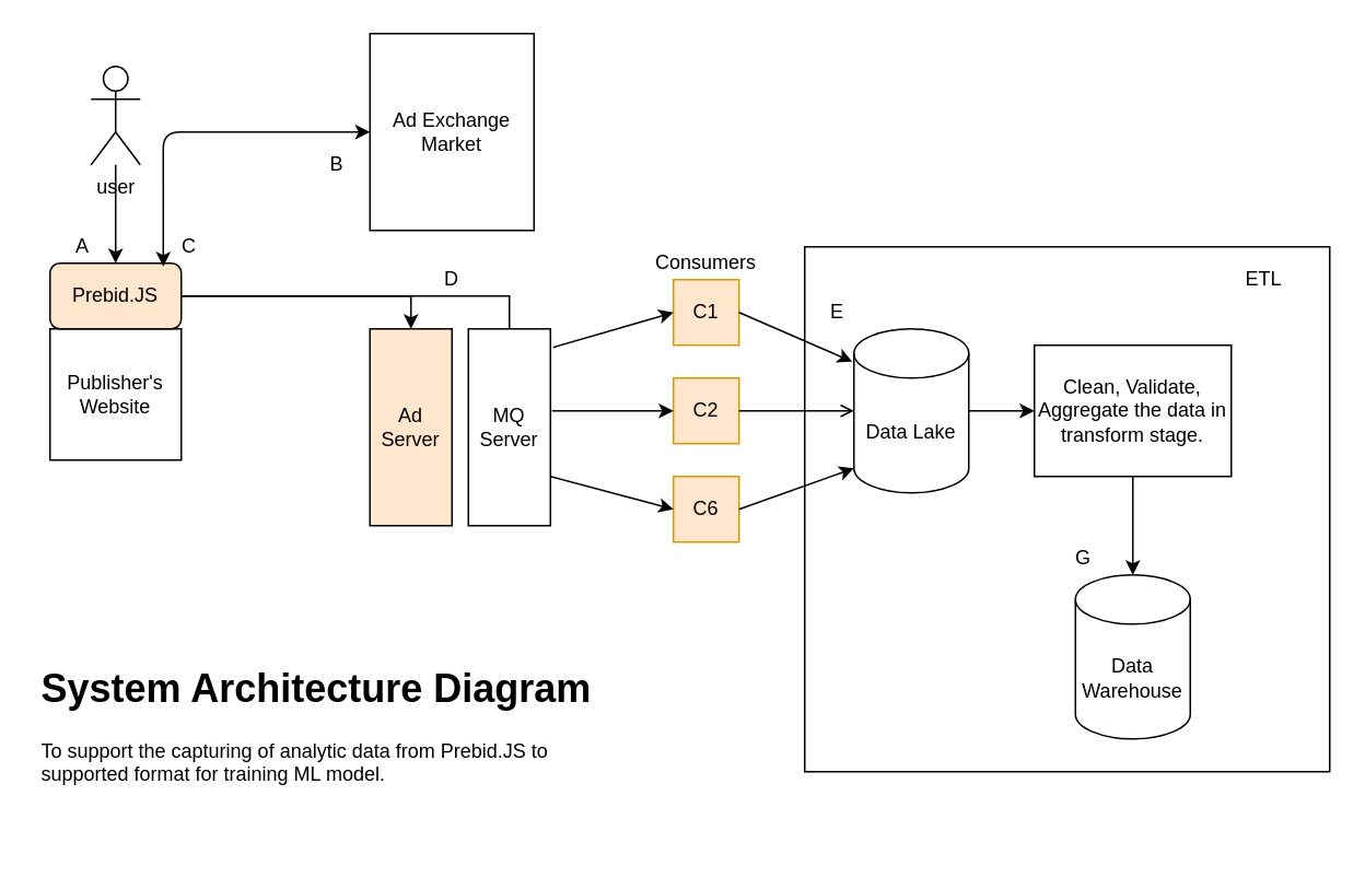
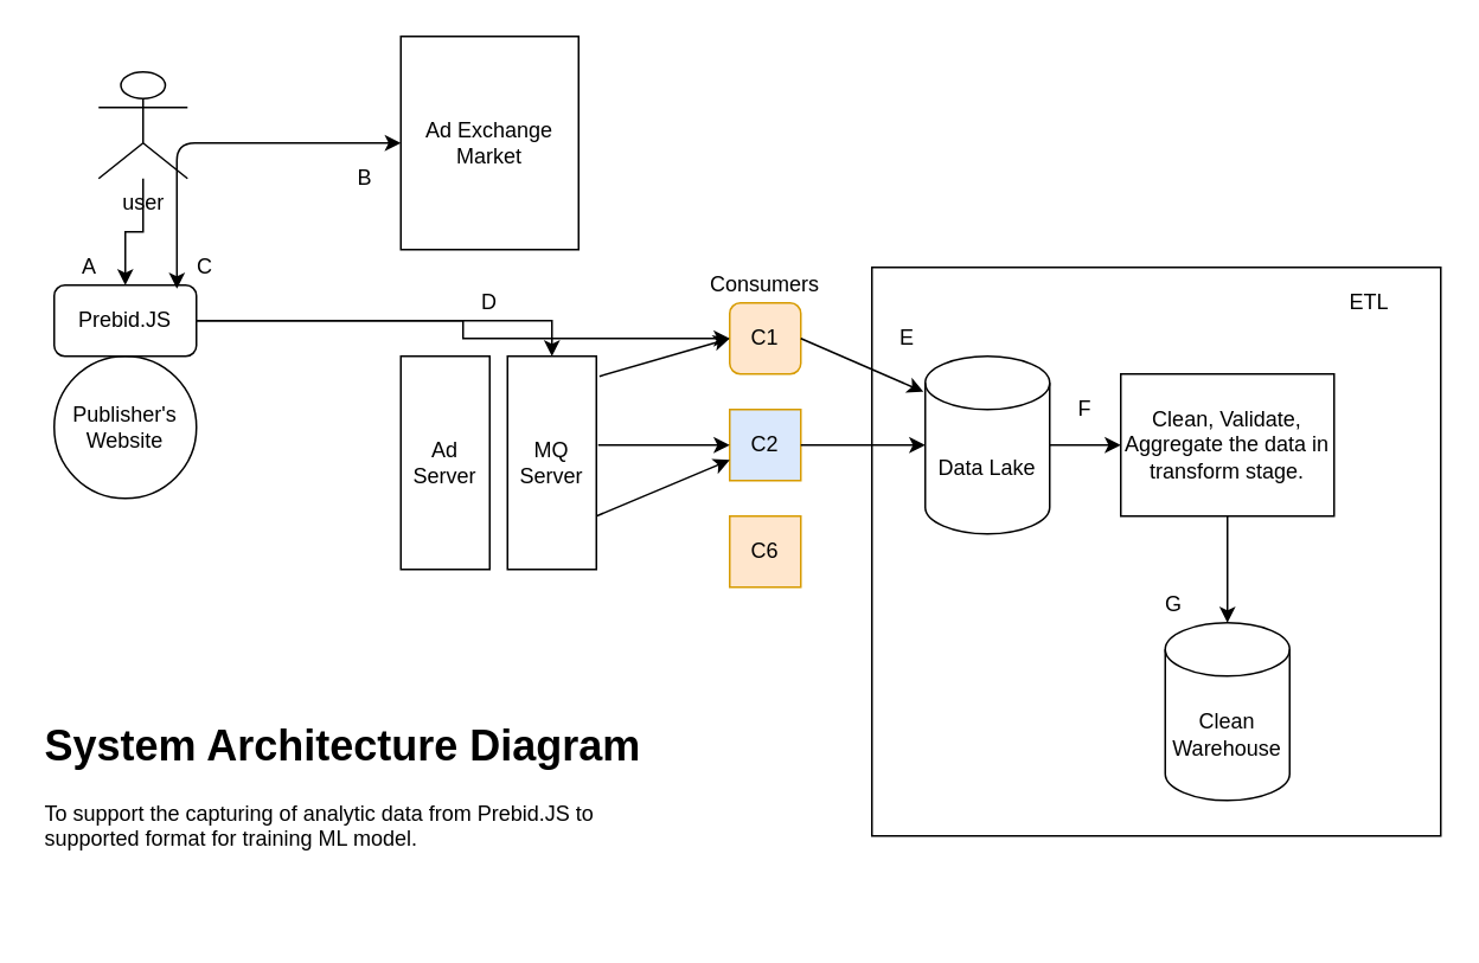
- <mxCell id="4" value="user" style="shape=umlActor;verticalLabelPosition=bottom;verticalAlign=top;html=1;outlineConnect=0;" parent="1" vertex="1"><mxGeometry x="55" y="40" width="30" height="60" as="geometry" /></mxCell>
+ <mxCell id="4" value="user" style="shape=umlActor;verticalLabelPosition=bottom;verticalAlign=top;html=1;outlineConnect=0;" parent="1" vertex="1"><mxGeometry x="55" y="40" width="50" height="60" as="geometry" /></mxCell>
- <mxCell id="7" value="Prebid.JS" style="rounded=1;whiteSpace=wrap;html=1;fillColor=#ffe6cc;" parent="1" vertex="1"><mxGeometry x="30" y="160" width="80" height="40" as="geometry" /></mxCell>
+ <mxCell id="7" value="Prebid.JS" style="rounded=1;whiteSpace=wrap;html=1;" parent="1" vertex="1"><mxGeometry x="30" y="160" width="80" height="40" as="geometry" /></mxCell>
- <mxCell id="6" style="edgeStyle=orthogonalEdgeStyle;rounded=0;orthogonalLoop=1;jettySize=auto;html=1;entryX=0.5;entryY=0;entryDx=0;entryDy=0;" parent="1" source="7" target="14" edge="1"><mxGeometry relative="1" as="geometry"><mxPoint x="195" y="220" as="targetPoint" /></mxGeometry></mxCell>
+ <mxCell id="6" style="edgeStyle=orthogonalEdgeStyle;rounded=0;orthogonalLoop=1;jettySize=auto;html=1;" parent="1" source="7" target="18" edge="1"><mxGeometry relative="1" as="geometry"><mxPoint x="195" y="220" as="targetPoint" /></mxGeometry></mxCell>
- <mxCell id="18" value="C1" style="whiteSpace=wrap;html=1;aspect=fixed;fillColor=#ffe6cc;strokeColor=#d79b00;" parent="1" vertex="1"><mxGeometry x="410" y="170" width="40" height="40" as="geometry" /></mxCell>
+ <mxCell id="18" value="C1" style="whiteSpace=wrap;html=1;aspect=fixed;fillColor=#ffe6cc;strokeColor=#d79b00;rounded=1;" parent="1" vertex="1"><mxGeometry x="410" y="170" width="40" height="40" as="geometry" /></mxCell>
- <mxCell id="16" style="edgeStyle=orthogonalEdgeStyle;rounded=0;orthogonalLoop=1;jettySize=auto;html=1;entryX=0.5;entryY=0;entryDx=0;entryDy=0;endArrow=none;" parent="1" source="7" target="15" edge="1"><mxGeometry relative="1" as="geometry"><mxPoint x="195" y="220" as="targetPoint" /></mxGeometry></mxCell>
+ <mxCell id="16" style="edgeStyle=orthogonalEdgeStyle;rounded=0;orthogonalLoop=1;jettySize=auto;html=1;entryX=0.5;entryY=0;entryDx=0;entryDy=0;" parent="1" source="7" target="15" edge="1"><mxGeometry relative="1" as="geometry"><mxPoint x="195" y="220" as="targetPoint" /></mxGeometry></mxCell>
+ <mxCell id="31" value="F" style="text;html=1;strokeColor=none;fillColor=none;align=center;verticalAlign=middle;whiteSpace=wrap;rounded=0;" parent="1" vertex="1"><mxGeometry x="590" y="220" width="40" height="20" as="geometry" /></mxCell>
- <mxCell id="5" value="Publisher's Website" style="whiteSpace=wrap;html=1;aspect=fixed;" parent="1" vertex="1"><mxGeometry x="30" y="200" width="80" height="80" as="geometry" /></mxCell>
+ <mxCell id="5" value="Publisher's Website" style="ellipse;whiteSpace=wrap;html=1;aspect=fixed;" parent="1" vertex="1"><mxGeometry x="30" y="200" width="80" height="80" as="geometry" /></mxCell>
- <mxCell id="19" value="C2" style="whiteSpace=wrap;html=1;aspect=fixed;fillColor=#ffe6cc;strokeColor=#d79b00;" parent="1" vertex="1"><mxGeometry x="410" y="230" width="40" height="40" as="geometry" /></mxCell>
+ <mxCell id="19" value="C2" style="whiteSpace=wrap;html=1;aspect=fixed;fillColor=#dae8fc;strokeColor=#d79b00;" parent="1" vertex="1"><mxGeometry x="410" y="230" width="40" height="40" as="geometry" /></mxCell>
- <mxCell id="30" value="" style="endArrow=open;html=1;entryX=0;entryY=0.5;entryDx=0;entryDy=0;entryPerimeter=0;exitX=1;exitY=0.5;exitDx=0;exitDy=0;" parent="1" source="19" target="27" edge="1"><mxGeometry width="50" height="50" relative="1" as="geometry"><mxPoint x="225" y="500" as="sourcePoint" /><mxPoint x="275" y="450" as="targetPoint" /></mxGeometry></mxCell>
+ <mxCell id="30" value="" style="endArrow=classic;html=1;entryX=0;entryY=0.5;entryDx=0;entryDy=0;entryPerimeter=0;exitX=1;exitY=0.5;exitDx=0;exitDy=0;" parent="1" source="19" target="27" edge="1"><mxGeometry width="50" height="50" relative="1" as="geometry"><mxPoint x="225" y="500" as="sourcePoint" /><mxPoint x="275" y="450" as="targetPoint" /></mxGeometry></mxCell>
- <mxCell id="14" value="Ad Server" style="rounded=0;whiteSpace=wrap;html=1;rotation=0;fillColor=#ffe6cc;" parent="1" vertex="1"><mxGeometry x="225" y="200" width="50" height="120" as="geometry" /></mxCell>
+ <mxCell id="14" value="Ad Server" style="rounded=0;whiteSpace=wrap;html=1;rotation=0;" parent="1" vertex="1"><mxGeometry x="225" y="200" width="50" height="120" as="geometry" /></mxCell>
- <mxCell id="28" value="" style="endArrow=classic;html=1;exitX=1;exitY=0.5;exitDx=0;exitDy=0;entryX=0;entryY=1;entryDx=0;entryDy=-15;entryPerimeter=0;" parent="1" source="20" target="27" edge="1"><mxGeometry width="50" height="50" relative="1" as="geometry"><mxPoint x="355" y="500" as="sourcePoint" /><mxPoint x="305" y="460" as="targetPoint" /></mxGeometry></mxCell>
- <mxCell id="23" value="" style="endArrow=classic;html=1;exitX=1;exitY=0.75;exitDx=0;exitDy=0;entryX=0;entryY=0.5;entryDx=0;entryDy=0;" parent="1" source="15" target="20" edge="1"><mxGeometry width="50" height="50" relative="1" as="geometry"><mxPoint x="340" y="350" as="sourcePoint" /><mxPoint x="390" y="300" as="targetPoint" /></mxGeometry></mxCell>
+ <mxCell id="23" value="" style="endArrow=classic;html=1;exitX=1;exitY=0.75;exitDx=0;exitDy=0;" parent="1" source="15" target="19" edge="1"><mxGeometry width="50" height="50" relative="1" as="geometry"><mxPoint x="340" y="350" as="sourcePoint" /><mxPoint x="390" y="300" as="targetPoint" /></mxGeometry></mxCell>
- <mxCell id="35" value="Data Warehouse" style="shape=cylinder3;whiteSpace=wrap;html=1;boundedLbl=1;backgroundOutline=1;size=15;" parent="1" vertex="1"><mxGeometry x="655" y="350" width="70" height="100" as="geometry" /></mxCell>
+ <mxCell id="35" value="Clean Warehouse" style="shape=cylinder3;whiteSpace=wrap;html=1;boundedLbl=1;backgroundOutline=1;size=15;" parent="1" vertex="1"><mxGeometry x="655" y="350" width="70" height="100" as="geometry" /></mxCell>
